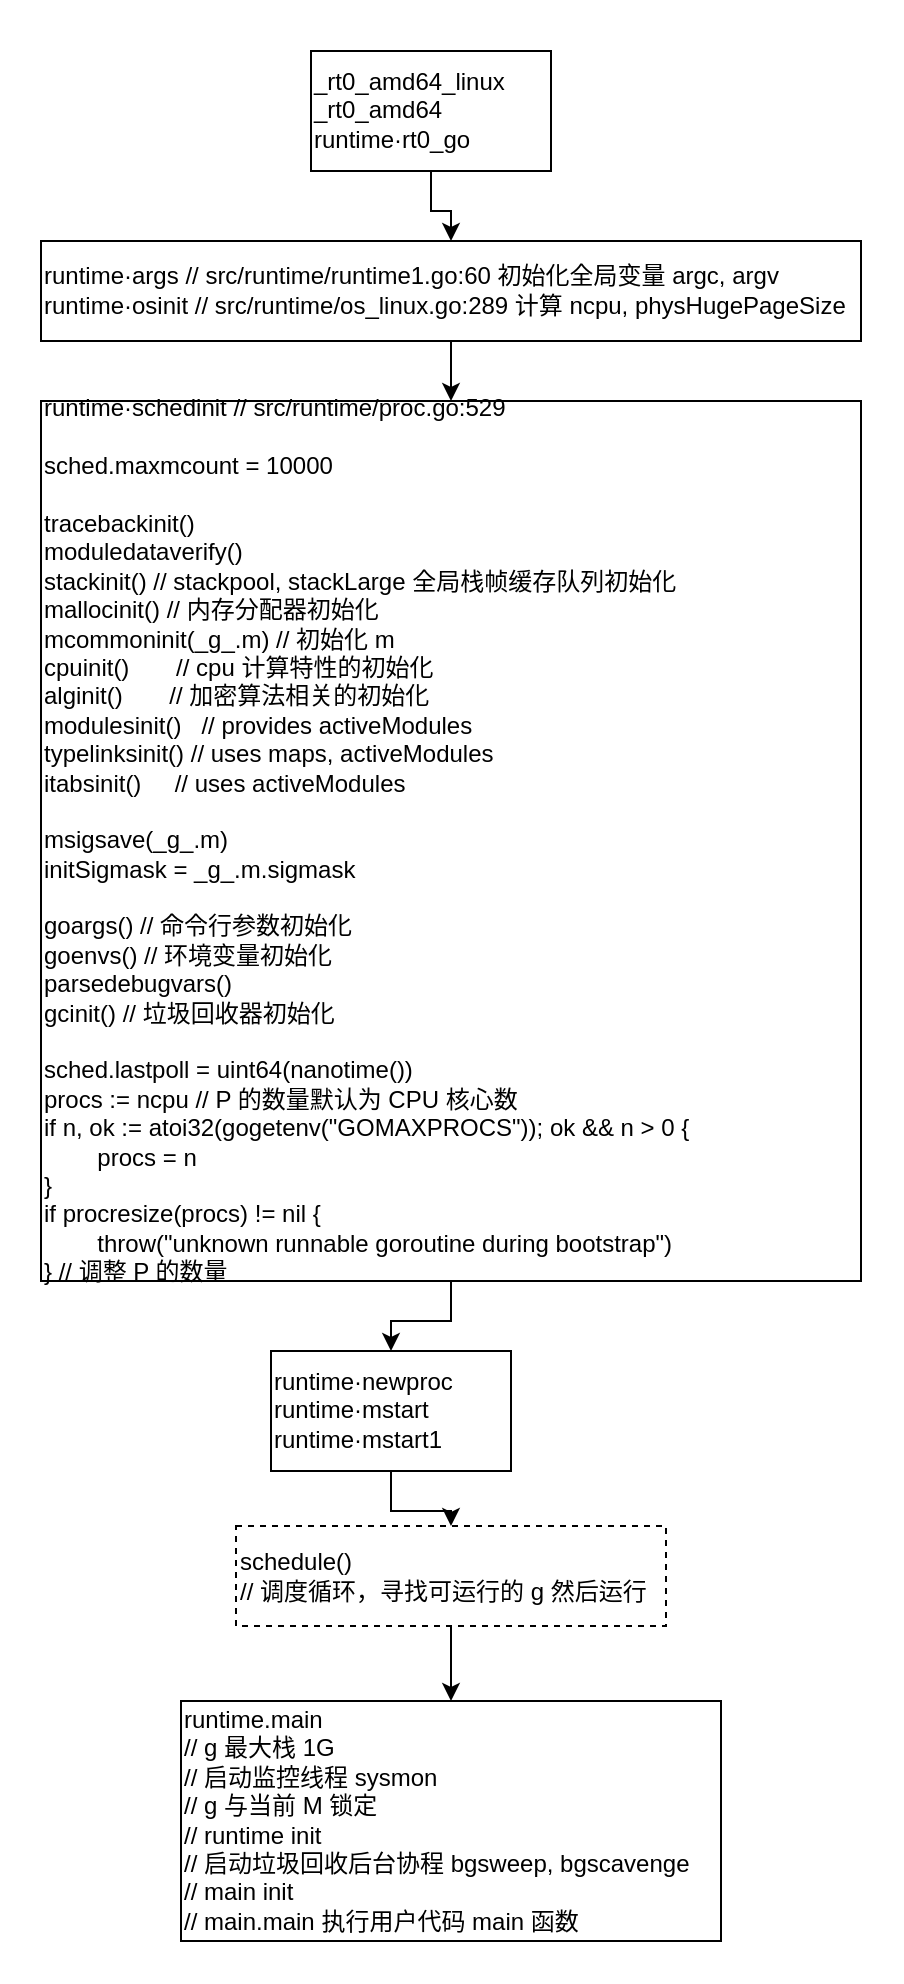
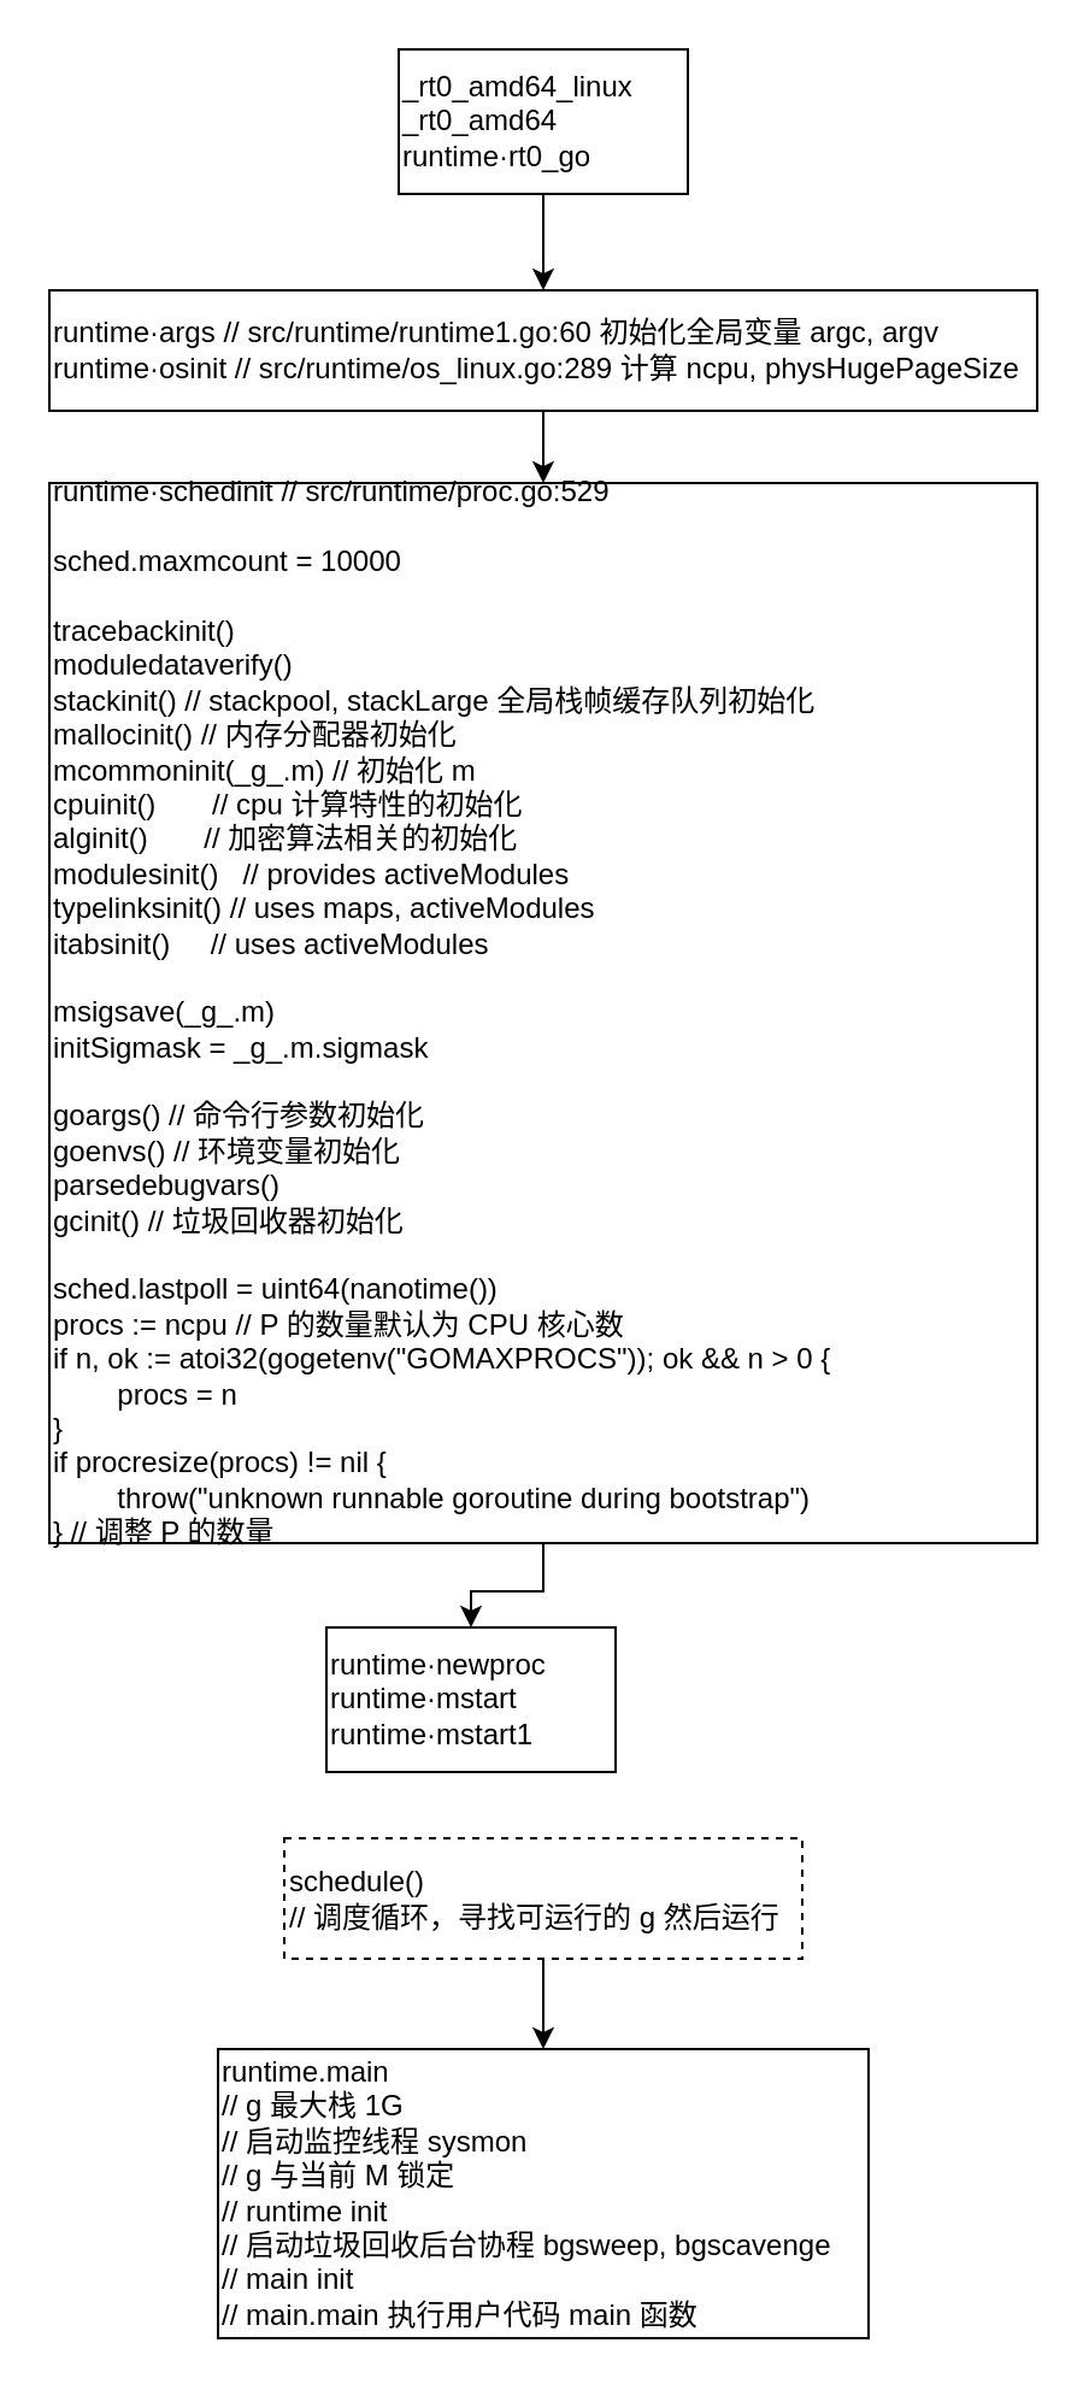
- <mxCell id="3" value="&lt;div&gt;_rt0_amd64_linux&lt;/div&gt;&lt;div&gt;_rt0_amd64&lt;/div&gt;&lt;div&gt;runtime·rt0_go&lt;/div&gt;" style="rounded=0;whiteSpace=wrap;html=1;align=left;" parent="1" vertex="1"><mxGeometry x="155" y="25" width="120" height="60" as="geometry" /></mxCell>
+ <mxCell id="3" value="&lt;div&gt;_rt0_amd64_linux&lt;/div&gt;&lt;div&gt;_rt0_amd64&lt;/div&gt;&lt;div&gt;runtime·rt0_go&lt;/div&gt;" style="rounded=0;whiteSpace=wrap;html=1;align=left;" parent="1" vertex="1"><mxGeometry x="165" y="20" width="120" height="60" as="geometry" /></mxCell>
- <mxCell id="6" style="edgeStyle=orthogonalEdgeStyle;rounded=0;orthogonalLoop=1;jettySize=auto;html=1;" parent="1" source="7" target="11" edge="1"><mxGeometry relative="1" as="geometry" /></mxCell>
